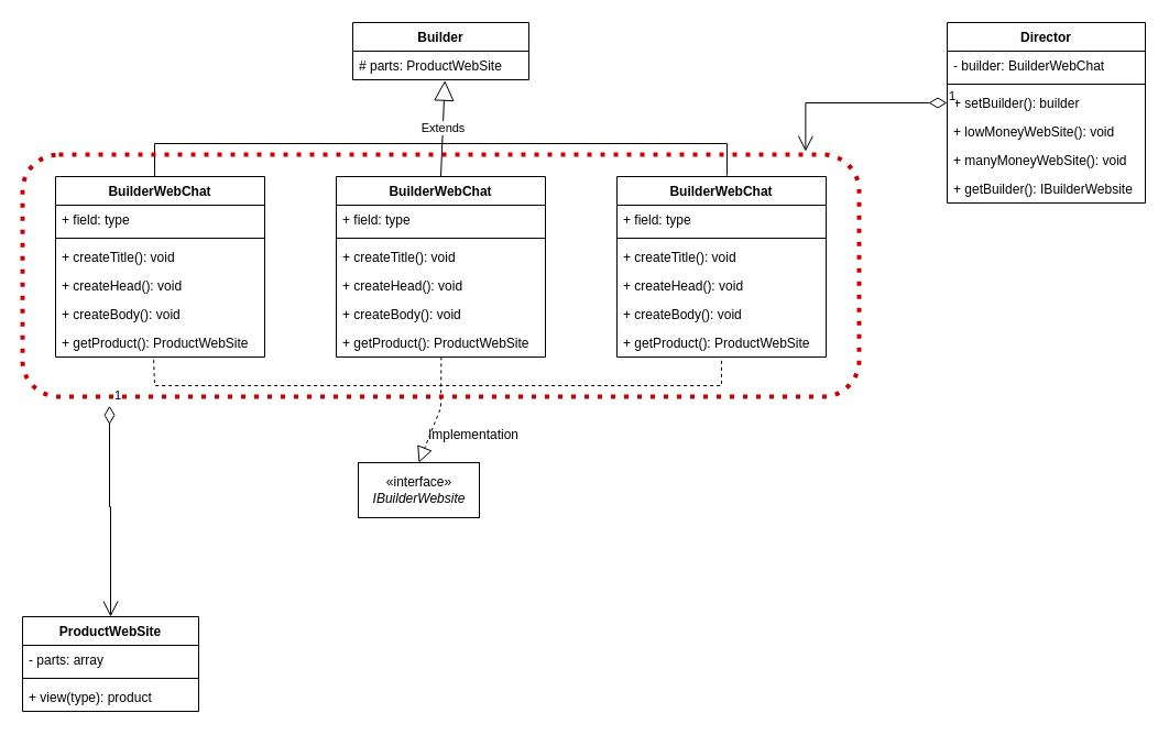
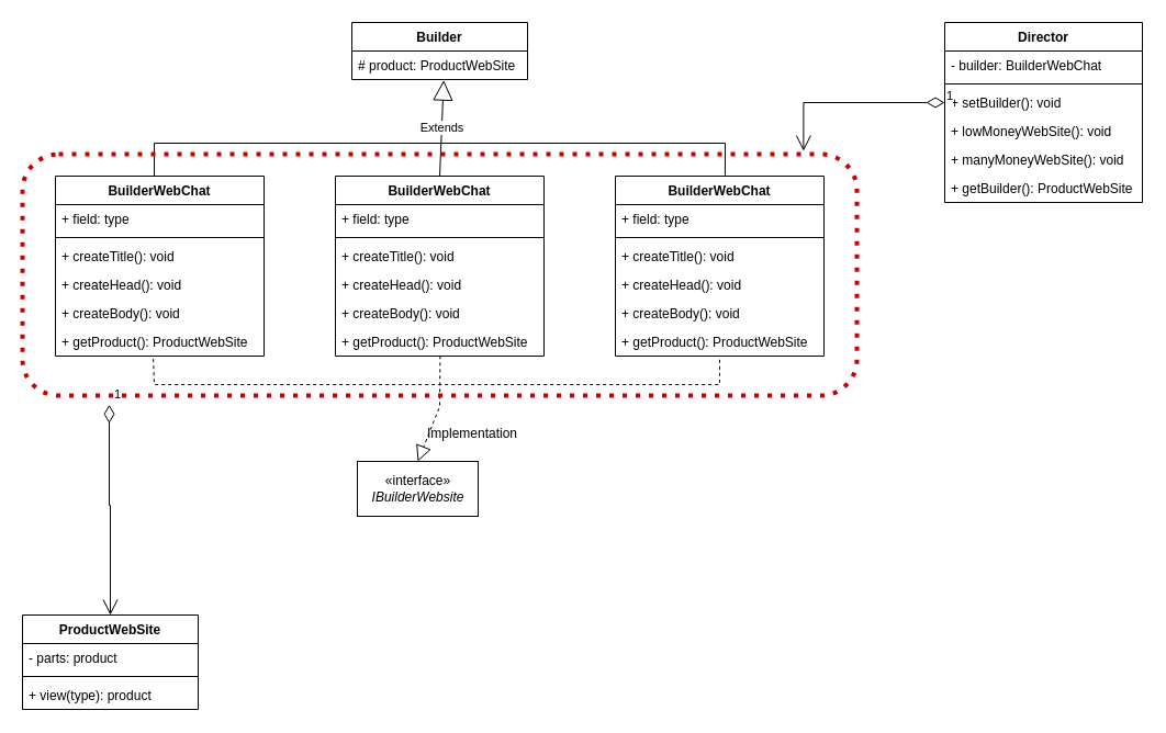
- <mxCell id="3" value="# parts: ProductWebSite" style="text;strokeColor=none;fillColor=none;align=left;verticalAlign=top;spacingLeft=4;spacingRight=4;overflow=hidden;rotatable=0;points=[[0,0.5],[1,0.5]];portConstraint=eastwest;" parent="2" vertex="1"><mxGeometry y="26" width="160" height="26" as="geometry" /></mxCell>
+ <mxCell id="3" value="# product: ProductWebSite" style="text;strokeColor=none;fillColor=none;align=left;verticalAlign=top;spacingLeft=4;spacingRight=4;overflow=hidden;rotatable=0;points=[[0,0.5],[1,0.5]];portConstraint=eastwest;" parent="2" vertex="1"><mxGeometry y="26" width="160" height="26" as="geometry" /></mxCell>
- <mxCell id="7" value="+ setBuilder(): builder" style="text;strokeColor=none;fillColor=none;align=left;verticalAlign=top;spacingLeft=4;spacingRight=4;overflow=hidden;rotatable=0;points=[[0,0.5],[1,0.5]];portConstraint=eastwest;" parent="4" vertex="1"><mxGeometry y="60" width="180" height="26" as="geometry" /></mxCell>
+ <mxCell id="7" value="+ setBuilder(): void" style="text;strokeColor=none;fillColor=none;align=left;verticalAlign=top;spacingLeft=4;spacingRight=4;overflow=hidden;rotatable=0;points=[[0,0.5],[1,0.5]];portConstraint=eastwest;" parent="4" vertex="1"><mxGeometry y="60" width="180" height="26" as="geometry" /></mxCell>
- <mxCell id="10" value="+ getBuilder(): IBuilderWebsite" style="text;strokeColor=none;fillColor=none;align=left;verticalAlign=top;spacingLeft=4;spacingRight=4;overflow=hidden;rotatable=0;points=[[0,0.5],[1,0.5]];portConstraint=eastwest;dashed=1;dashPattern=1 2;" vertex="1" parent="4"><mxGeometry y="138" width="180" height="26" as="geometry" /></mxCell>
+ <mxCell id="10" value="+ getBuilder(): ProductWebSite" style="text;strokeColor=none;fillColor=none;align=left;verticalAlign=top;spacingLeft=4;spacingRight=4;overflow=hidden;rotatable=0;points=[[0,0.5],[1,0.5]];portConstraint=eastwest;dashed=1;dashPattern=1 2;" vertex="1" parent="4"><mxGeometry y="138" width="180" height="26" as="geometry" /></mxCell>
- <mxCell id="20" value="- parts: array" style="text;strokeColor=none;fillColor=none;align=left;verticalAlign=top;spacingLeft=4;spacingRight=4;overflow=hidden;rotatable=0;points=[[0,0.5],[1,0.5]];portConstraint=eastwest;" vertex="1" parent="19"><mxGeometry y="26" width="160" height="26" as="geometry" /></mxCell>
+ <mxCell id="20" value="- parts: product" style="text;strokeColor=none;fillColor=none;align=left;verticalAlign=top;spacingLeft=4;spacingRight=4;overflow=hidden;rotatable=0;points=[[0,0.5],[1,0.5]];portConstraint=eastwest;" vertex="1" parent="19"><mxGeometry y="26" width="160" height="26" as="geometry" /></mxCell>
